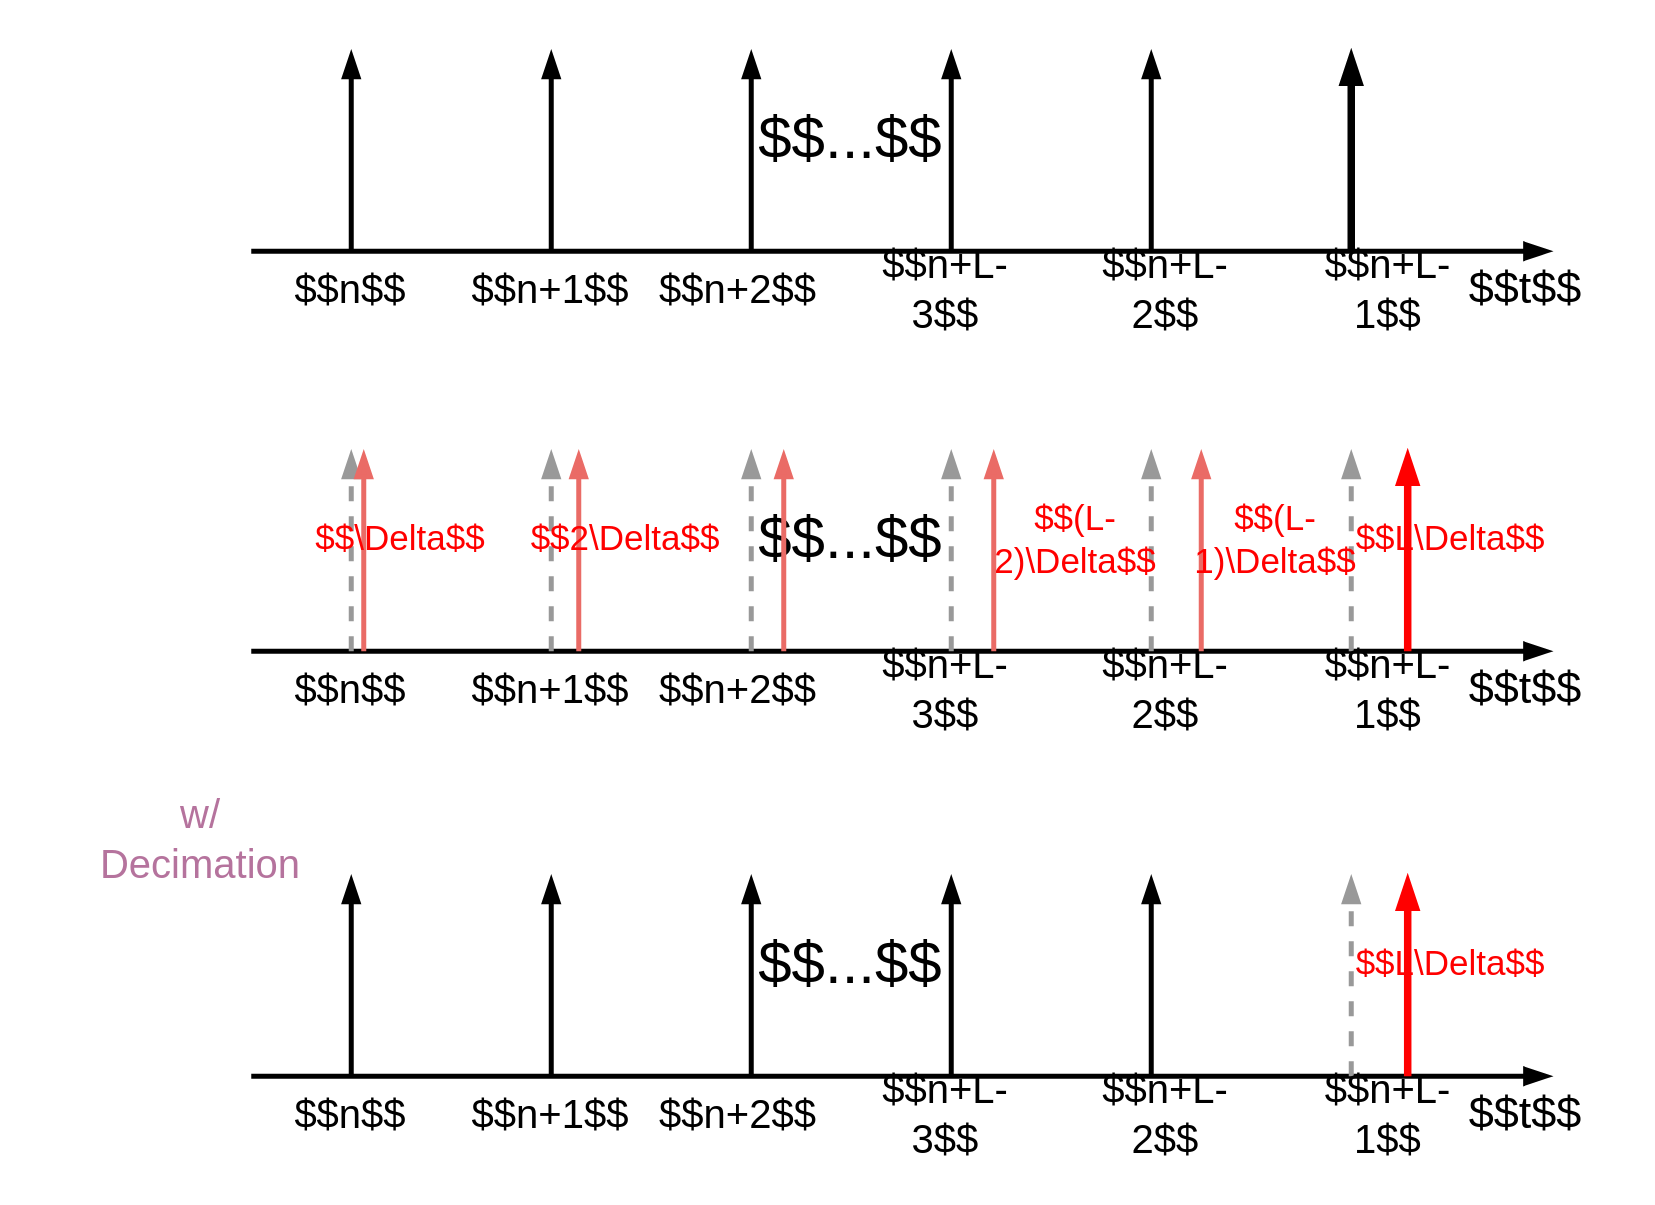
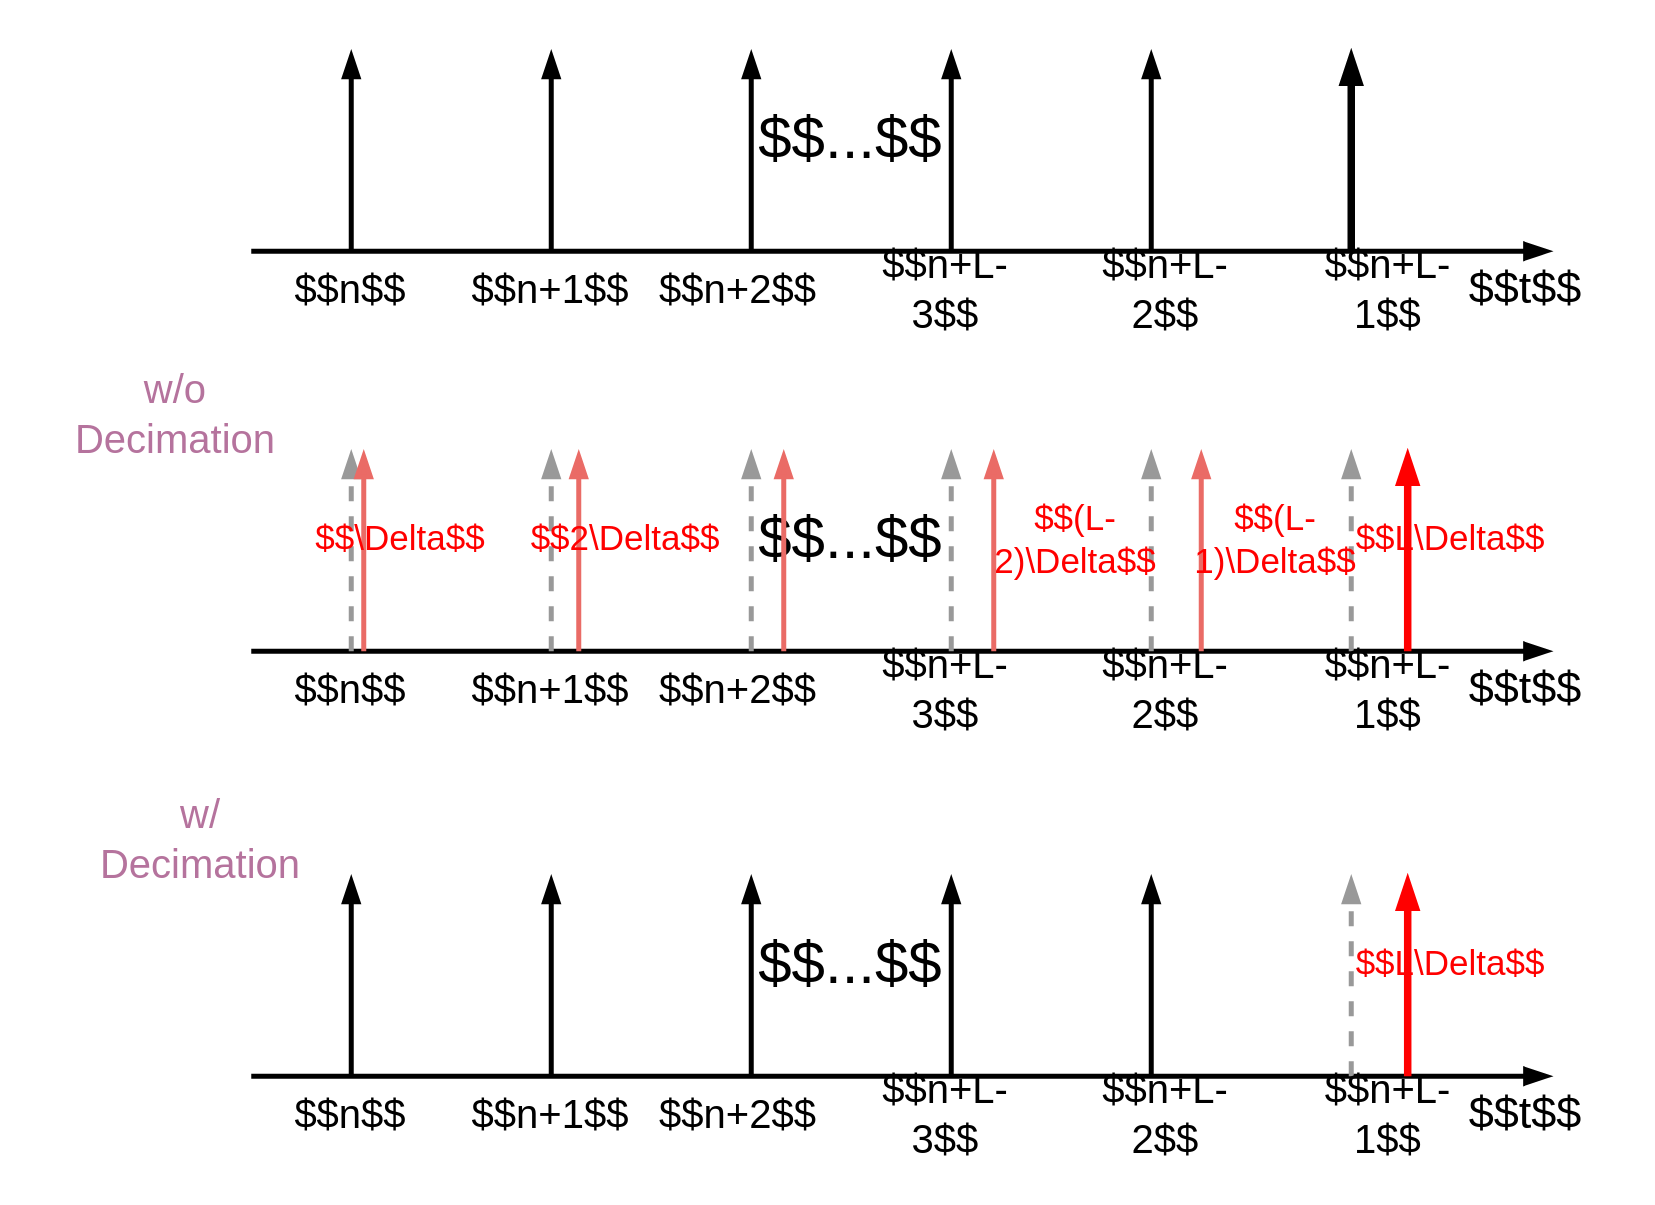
+ <mxCell id="60" value="&lt;font color=&quot;#b5739d&quot; style=&quot;font-size: 16px;&quot;&gt;w/o Decimation&lt;/font&gt;" style="text;html=1;align=center;verticalAlign=middle;whiteSpace=wrap;rounded=0;" vertex="1" parent="1"><mxGeometry x="20" y="150" width="100" height="30" as="geometry" /></mxCell>
